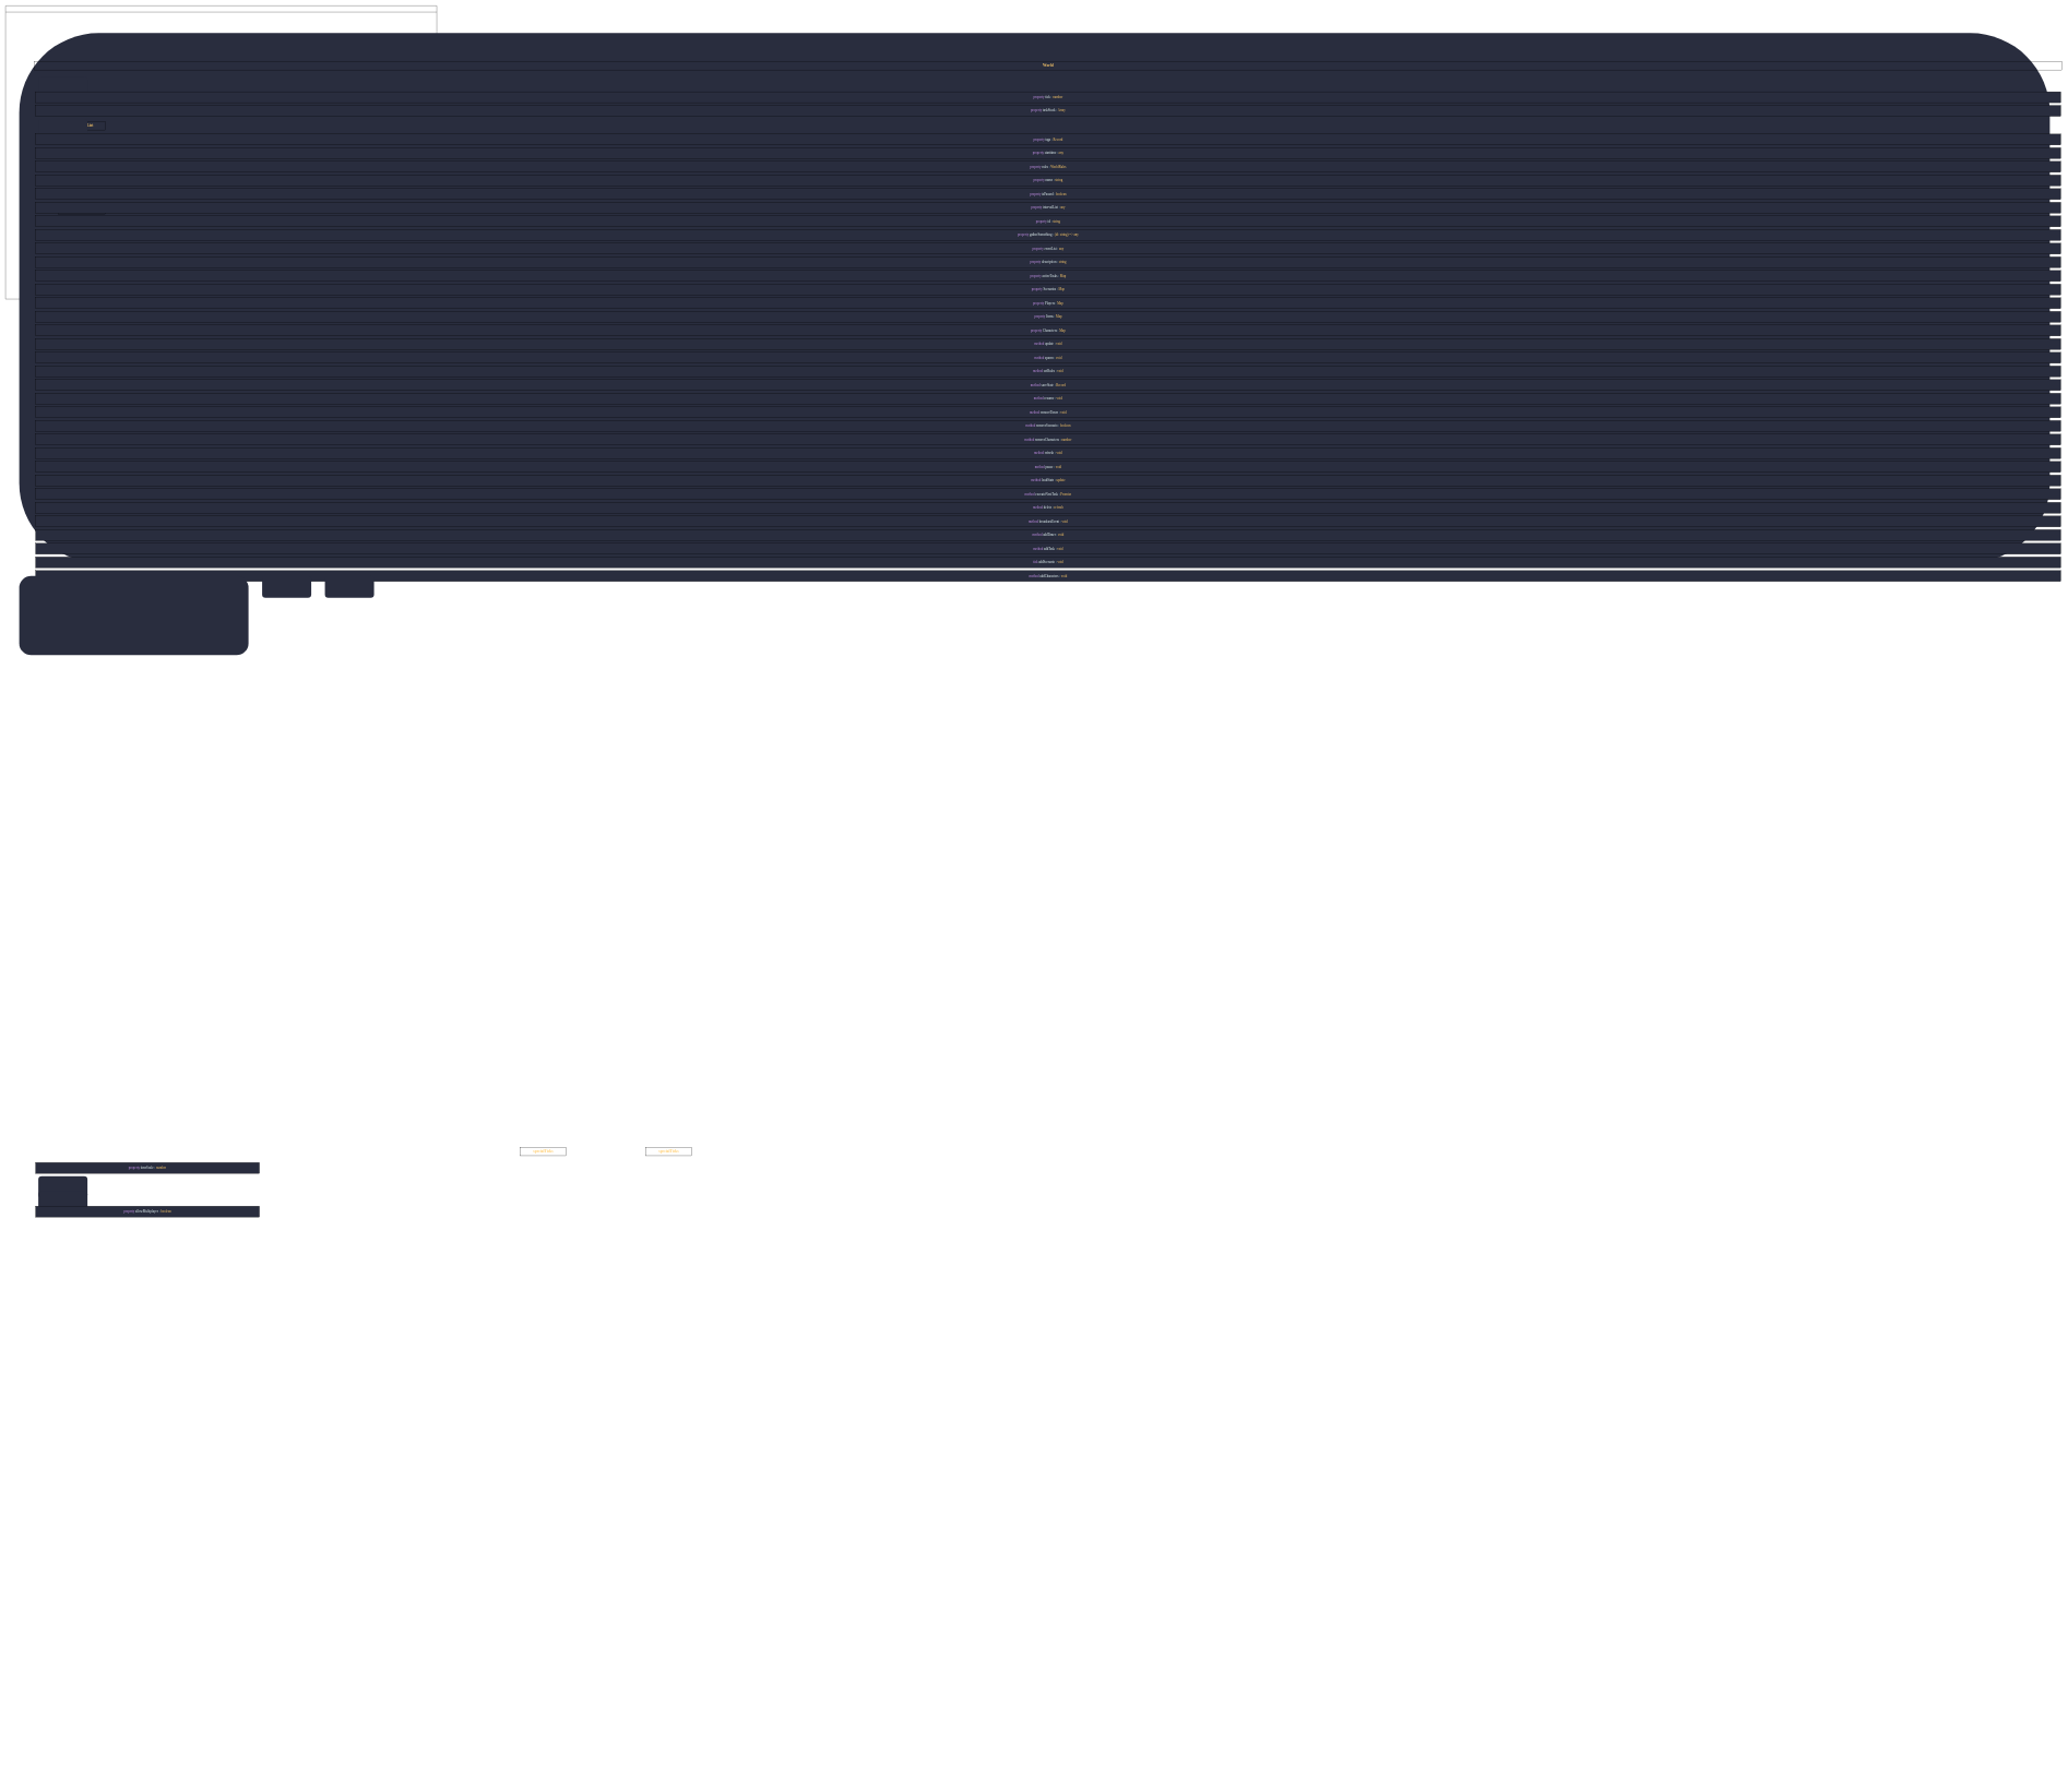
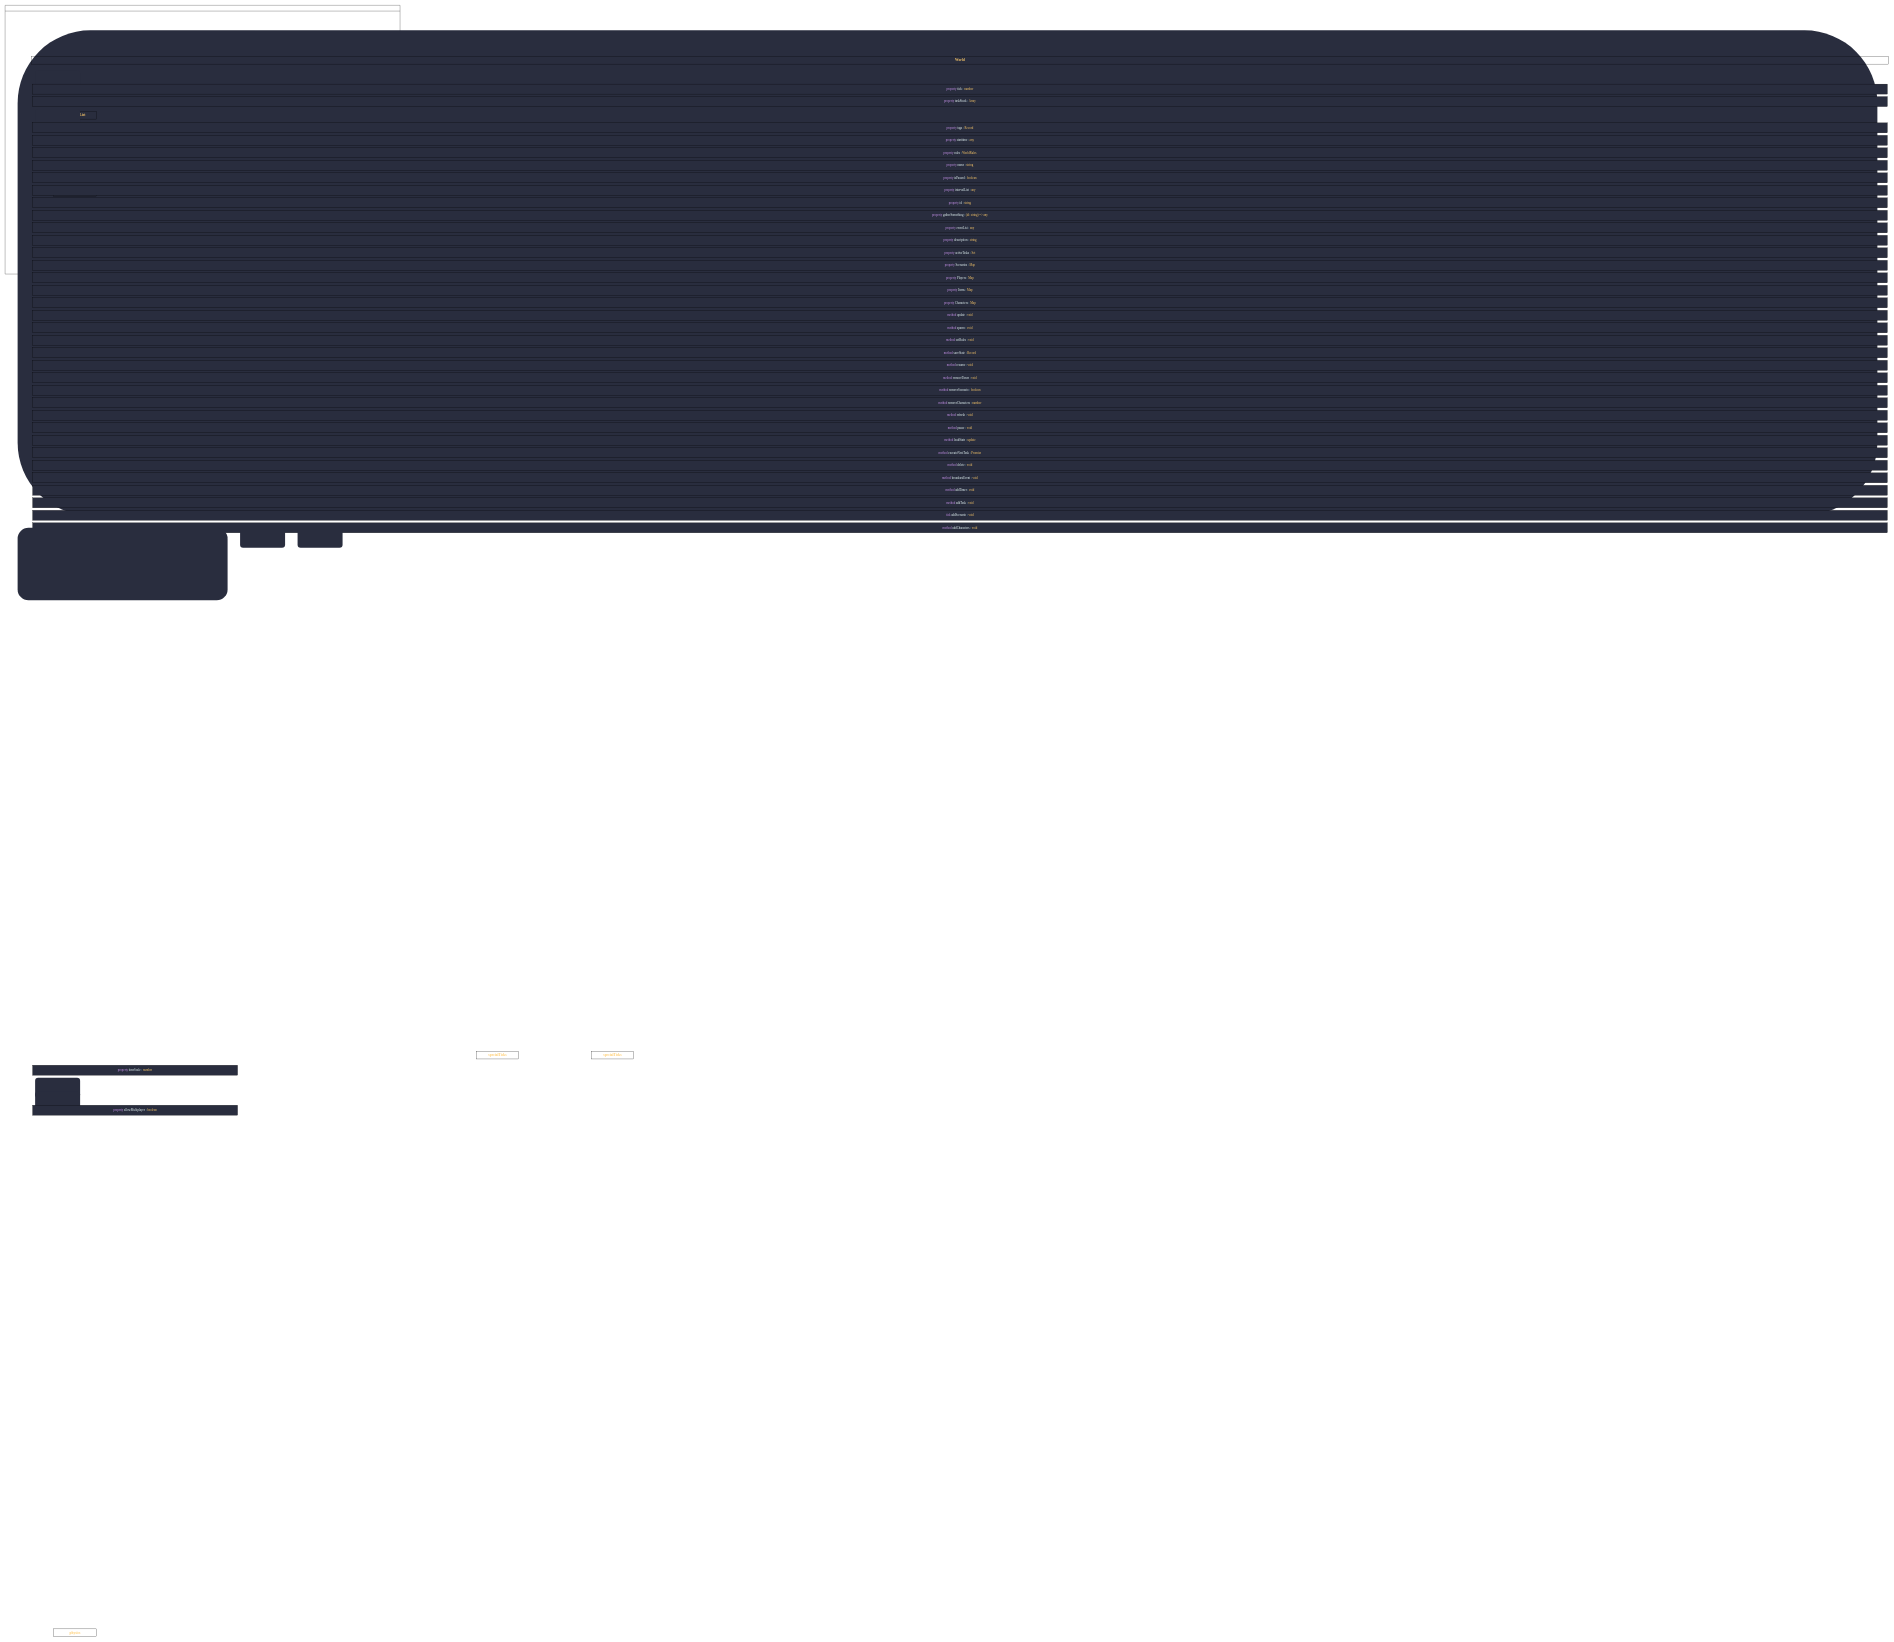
- <mxCell id="21" value="&lt;div style=&quot;font-family:Consolas;font-size:12px&quot;&gt;&lt;span style=&quot;color:#C792EA&quot;&gt;property&lt;/span&gt; &lt;span style=&quot;color:#EEFFFF&quot;&gt;activeTasks&lt;/span&gt; &lt;span style=&quot;color:#89DDFF&quot;&gt;:&lt;/span&gt; &lt;span style=&quot;color:#FFCB6B&quot;&gt;Map&lt;string&gt;&lt;/span&gt;&lt;/div&gt;" style="whiteSpace=wrap;rounded=0;fillColor=#292D3E;dashed=0;fontColor=#EEFFFF;fontFamily=Consolas;fontSize=12;html=1;" vertex="1" parent="3"><mxGeometry x="60" y="870" width="7420" height="40" as="geometry" /></mxCell>
+ <mxCell id="21" value="&lt;div style=&quot;font-family:Consolas;font-size:12px&quot;&gt;&lt;span style=&quot;color:#C792EA&quot;&gt;property&lt;/span&gt; &lt;span style=&quot;color:#EEFFFF&quot;&gt;activeTasks&lt;/span&gt; &lt;span style=&quot;color:#89DDFF&quot;&gt;:&lt;/span&gt; &lt;span style=&quot;color:#FFCB6B&quot;&gt;Set&lt;string&gt;&lt;/span&gt;&lt;/div&gt;" style="whiteSpace=wrap;rounded=0;fillColor=#292D3E;dashed=0;fontColor=#EEFFFF;fontFamily=Consolas;fontSize=12;html=1;" vertex="1" parent="3"><mxGeometry x="60" y="870" width="7420" height="40" as="geometry" /></mxCell>
- <mxCell id="38" value="&lt;div style=&quot;font-family:Consolas;font-size:12px&quot;&gt;&lt;span style=&quot;color:#C792EA&quot;&gt;method&lt;/span&gt; &lt;span style=&quot;color:#EEFFFF&quot;&gt;delete&lt;/span&gt; &lt;span style=&quot;color:#89DDFF&quot;&gt;:&lt;/span&gt; &lt;span style=&quot;color:#FFCB6B&quot;&gt;refresh&lt;/span&gt;&lt;/div&gt;" style="whiteSpace=wrap;rounded=0;fillColor=#292D3E;dashed=0;fontColor=#EEFFFF;fontFamily=Consolas;fontSize=12;html=1;" vertex="1" parent="3"><mxGeometry x="60" y="1720" width="7420" height="40" as="geometry" /></mxCell>
+ <mxCell id="38" value="&lt;div style=&quot;font-family:Consolas;font-size:12px&quot;&gt;&lt;span style=&quot;color:#C792EA&quot;&gt;method&lt;/span&gt; &lt;span style=&quot;color:#EEFFFF&quot;&gt;delete&lt;/span&gt; &lt;span style=&quot;color:#89DDFF&quot;&gt;:&lt;/span&gt; &lt;span style=&quot;color:#FFCB6B&quot;&gt;void&lt;/span&gt;&lt;/div&gt;" style="whiteSpace=wrap;rounded=0;fillColor=#292D3E;dashed=0;fontColor=#EEFFFF;fontFamily=Consolas;fontSize=12;html=1;" vertex="1" parent="3"><mxGeometry x="60" y="1720" width="7420" height="40" as="geometry" /></mxCell>
+ <mxCell id="47" value="&lt;b&gt;physics&lt;/b&gt;" style="whiteSpace=wrap;rounded=0;fillColor=none;dashed=0;fontFamily=Verdana;fontSize=14;fontColor=#FFCB6B;html=1;" vertex="1" parent="46"><mxGeometry x="75" y="2205" width="170" height="30" as="geometry" /></mxCell>
